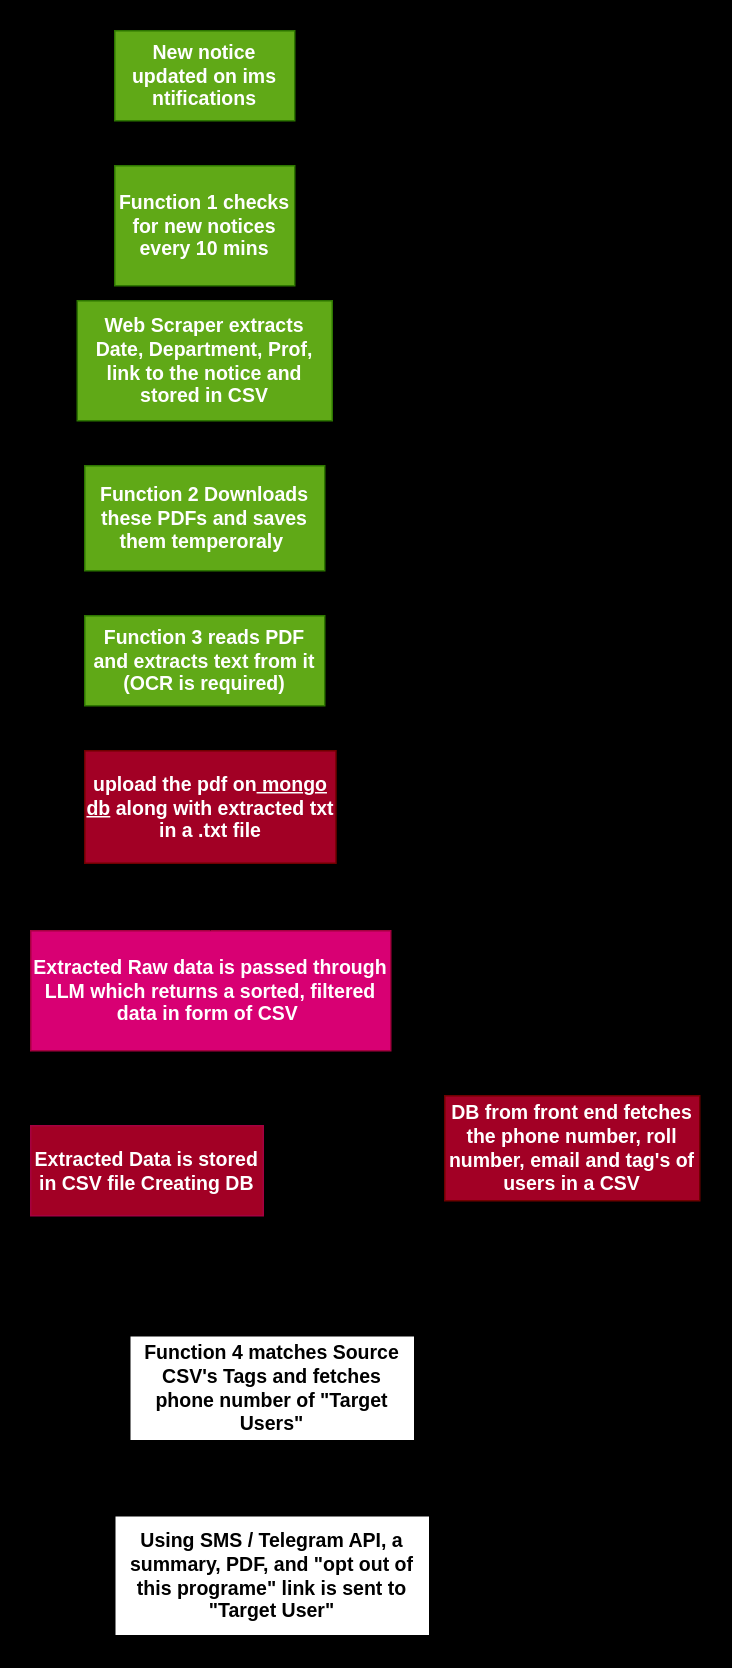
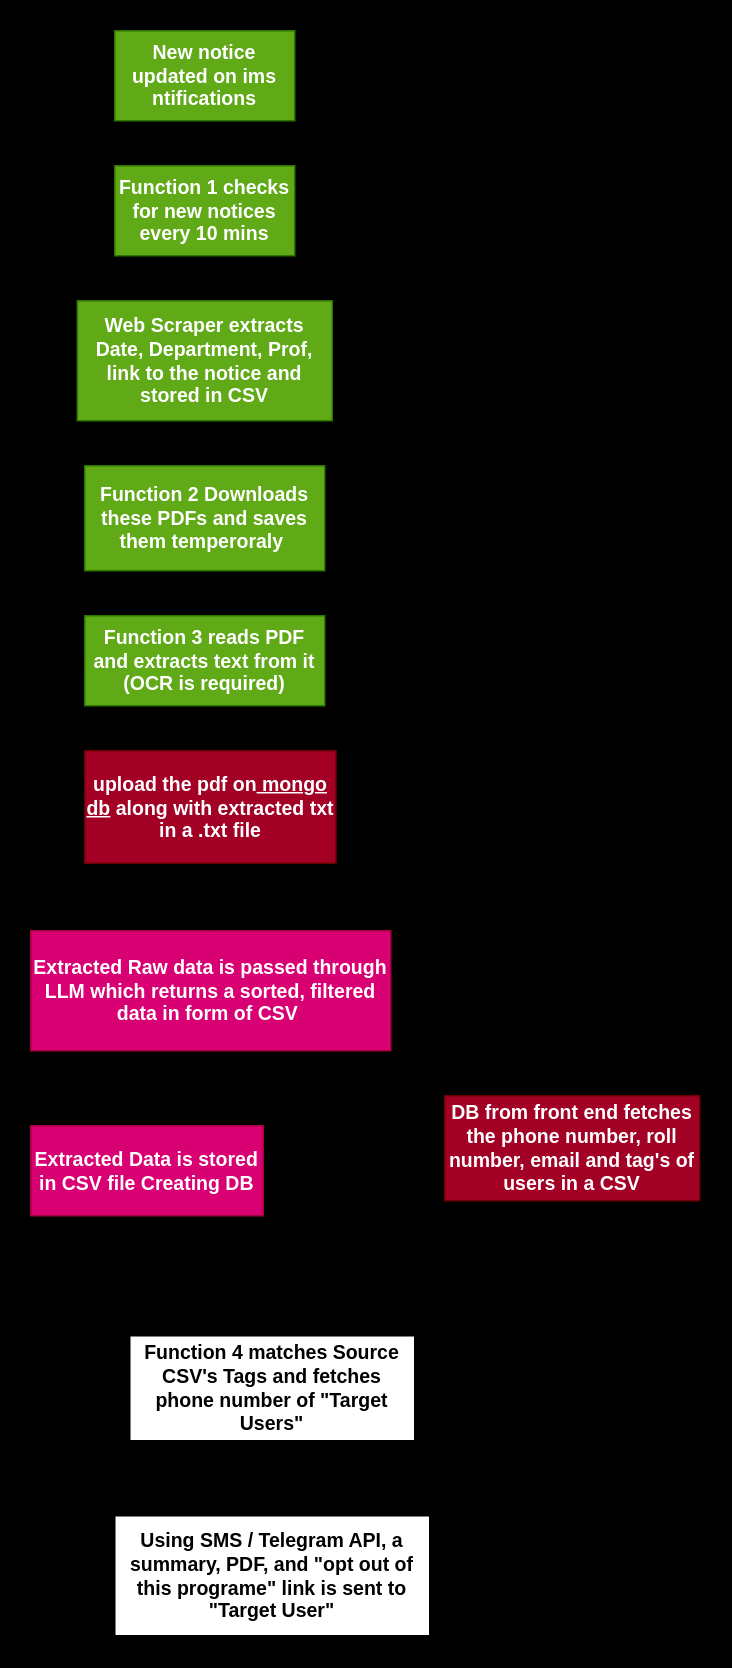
- <mxCell id="5" value="Function 1 checks for new notices every 10 mins" style="rounded=0;whiteSpace=wrap;fontStyle=1;fontSize=13;labelBorderColor=none;labelPosition=center;verticalLabelPosition=middle;align=center;verticalAlign=middle;html=1;fillColor=#60a917;fontColor=#ffffff;strokeColor=#2D7600;" parent="1" vertex="1"><mxGeometry x="76" y="110" width="120" height="80" as="geometry" /></mxCell>
+ <mxCell id="5" value="Function 1 checks for new notices every 10 mins" style="rounded=0;whiteSpace=wrap;fontStyle=1;fontSize=13;labelBorderColor=none;labelPosition=center;verticalLabelPosition=middle;align=center;verticalAlign=middle;html=1;fillColor=#60a917;fontColor=#ffffff;strokeColor=#2D7600;" parent="1" vertex="1"><mxGeometry x="76" y="110" width="120" height="60" as="geometry" /></mxCell>
- <mxCell id="15" value="Extracted Data is stored in CSV file Creating DB&lt;br&gt;" style="rounded=0;whiteSpace=wrap;fontStyle=1;fontSize=13;labelBorderColor=none;labelPosition=center;verticalLabelPosition=middle;align=center;verticalAlign=middle;html=1;fillColor=#a20025;fontColor=#ffffff;strokeColor=#A50040;" parent="1" vertex="1"><mxGeometry x="20" y="750" width="155" height="60" as="geometry" /></mxCell>
+ <mxCell id="15" value="Extracted Data is stored in CSV file Creating DB&lt;br&gt;" style="rounded=0;whiteSpace=wrap;fontStyle=1;fontSize=13;labelBorderColor=none;labelPosition=center;verticalLabelPosition=middle;align=center;verticalAlign=middle;html=1;fillColor=#d80073;fontColor=#ffffff;strokeColor=#A50040;" parent="1" vertex="1"><mxGeometry x="20" y="750" width="155" height="60" as="geometry" /></mxCell>
